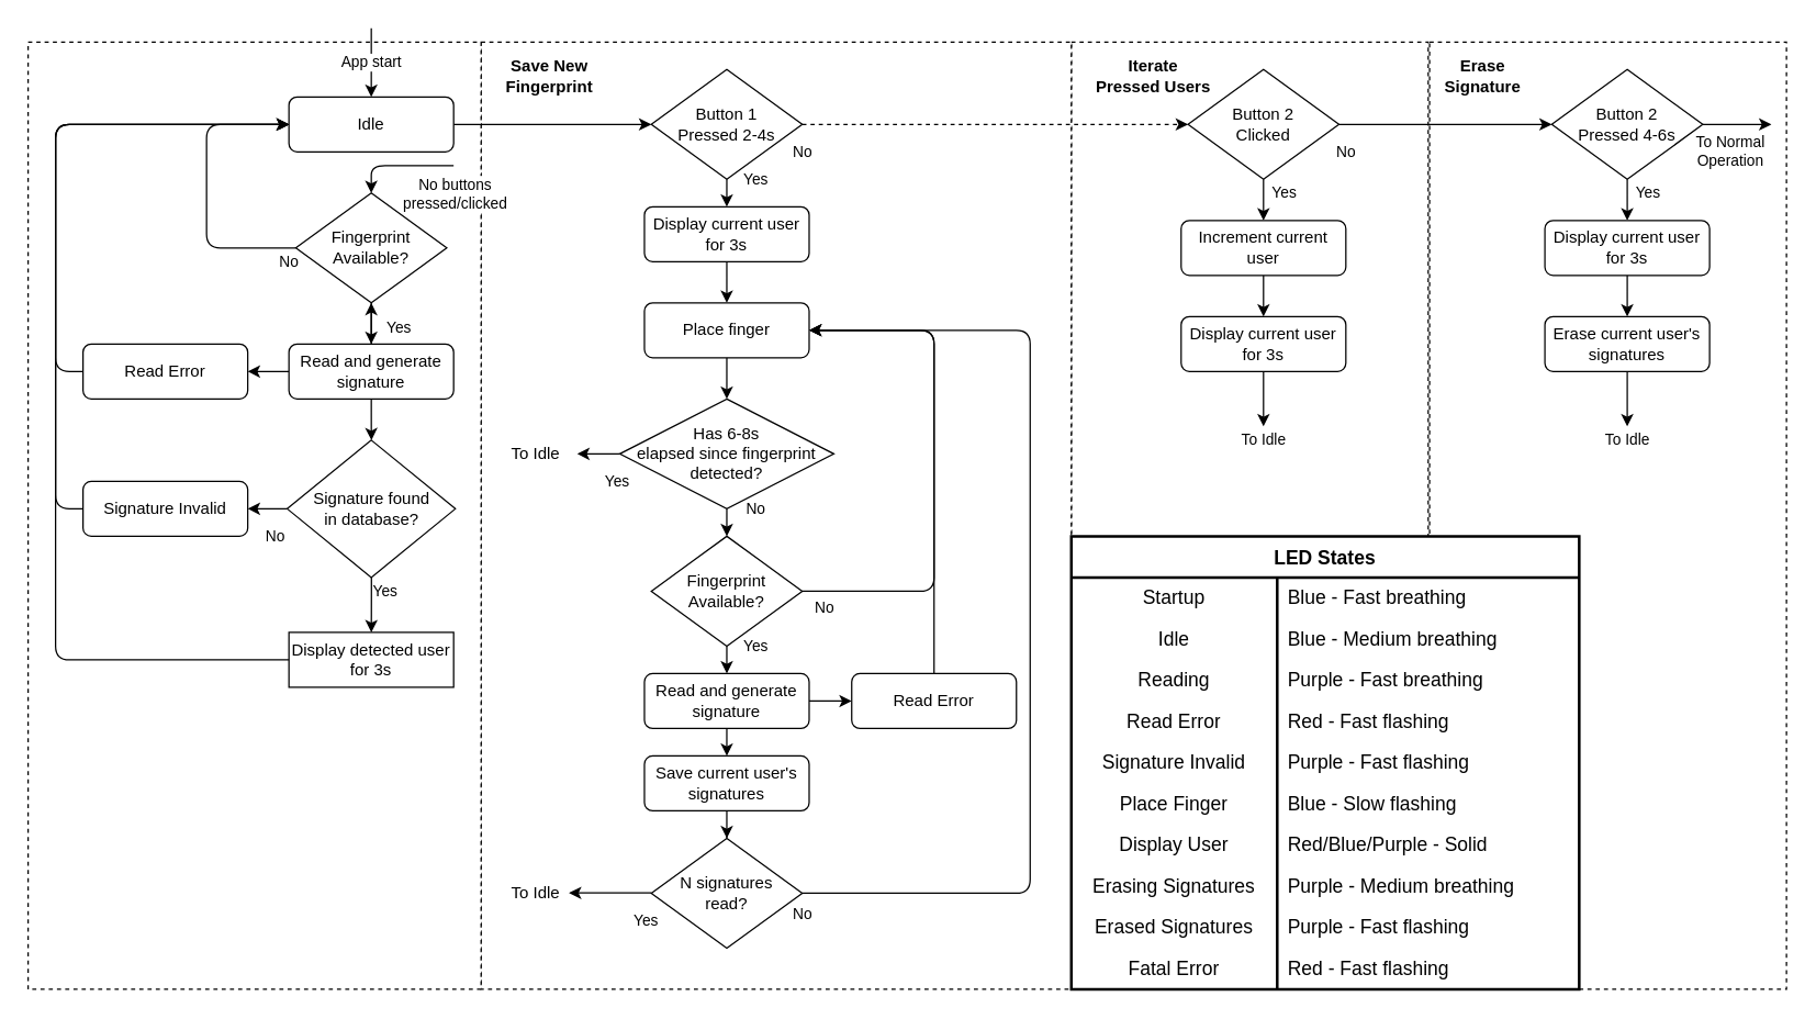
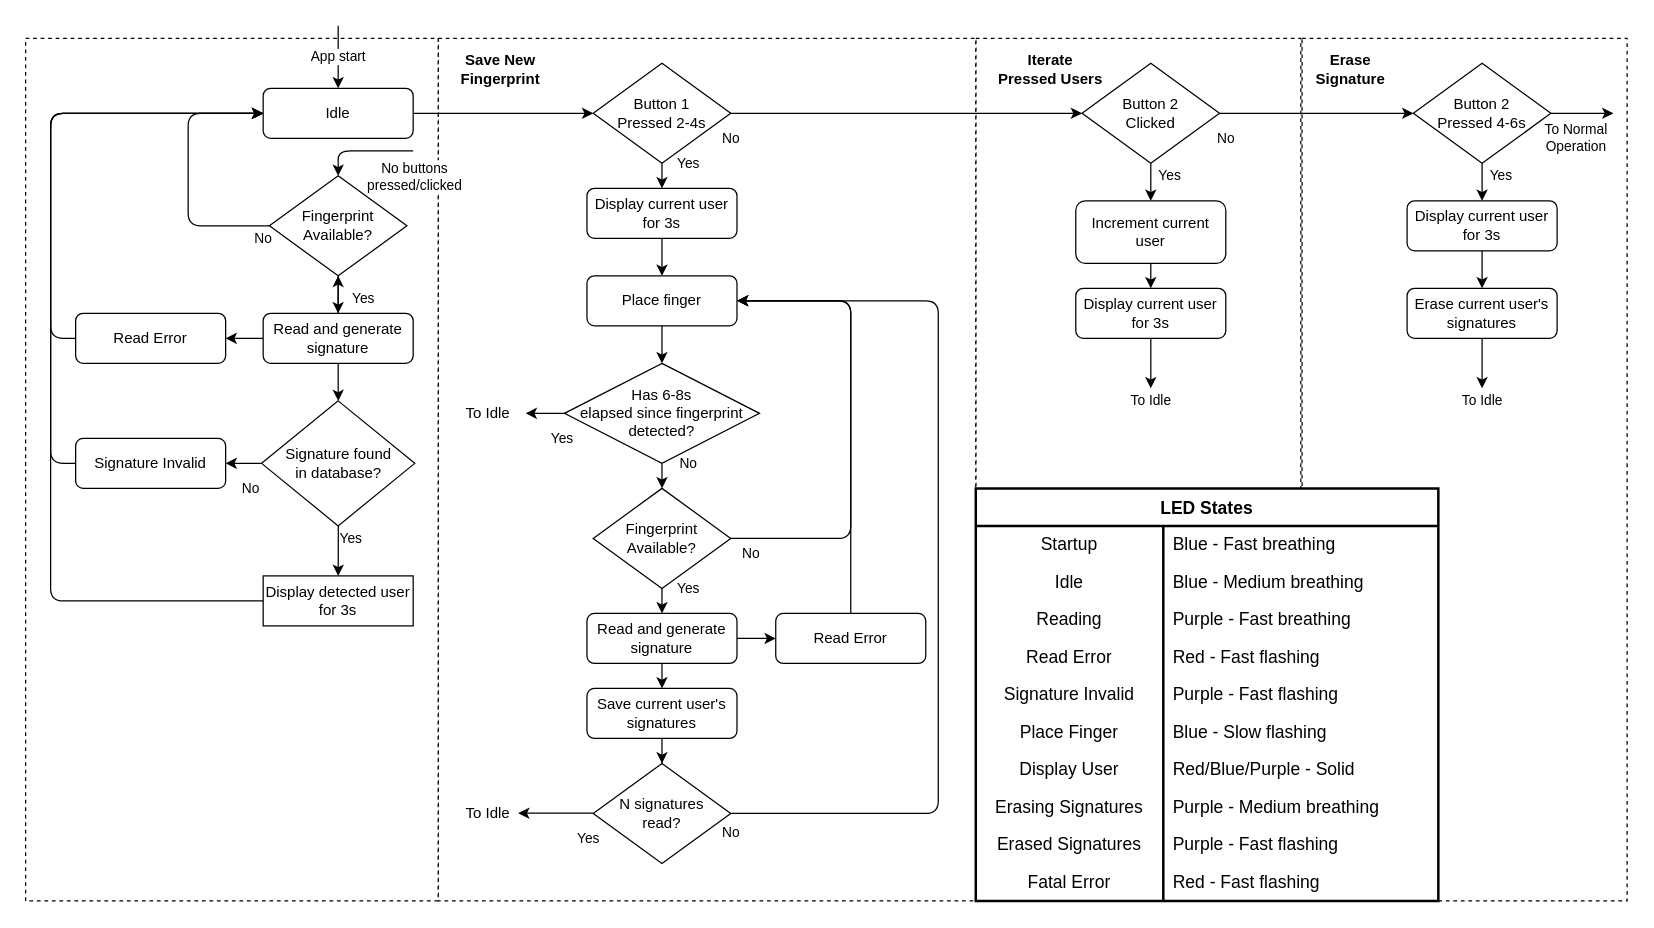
- <mxCell id="61" value="No" style="endArrow=classic;html=1;rounded=1;exitX=1;exitY=0.5;exitDx=0;exitDy=0;entryX=0;entryY=0.5;entryDx=0;entryDy=0;dashed=1;" parent="1" source="21" target="24" edge="1"><mxGeometry x="-1" y="-20" width="50" height="50" relative="1" as="geometry"><mxPoint x="750" y="200" as="sourcePoint" /><mxPoint x="800" y="150" as="targetPoint" /><mxPoint as="offset" /></mxGeometry></mxCell>
+ <mxCell id="61" value="No" style="endArrow=classic;html=1;rounded=1;exitX=1;exitY=0.5;exitDx=0;exitDy=0;entryX=0;entryY=0.5;entryDx=0;entryDy=0;" parent="1" source="21" target="24" edge="1"><mxGeometry x="-1" y="-20" width="50" height="50" relative="1" as="geometry"><mxPoint x="750" y="200" as="sourcePoint" /><mxPoint x="800" y="150" as="targetPoint" /><mxPoint as="offset" /></mxGeometry></mxCell>
- <mxCell id="60" value="Increment current user" style="rounded=1;whiteSpace=wrap;html=1;fontSize=12;glass=0;strokeWidth=1;shadow=0;" parent="1" vertex="1"><mxGeometry x="860" y="160" width="120" height="40" as="geometry" /></mxCell>
+ <mxCell id="60" value="Increment current user" style="rounded=1;whiteSpace=wrap;html=1;fontSize=12;glass=0;strokeWidth=1;shadow=0;" parent="1" vertex="1"><mxGeometry x="860" y="160" width="120" height="50" as="geometry" /></mxCell>
